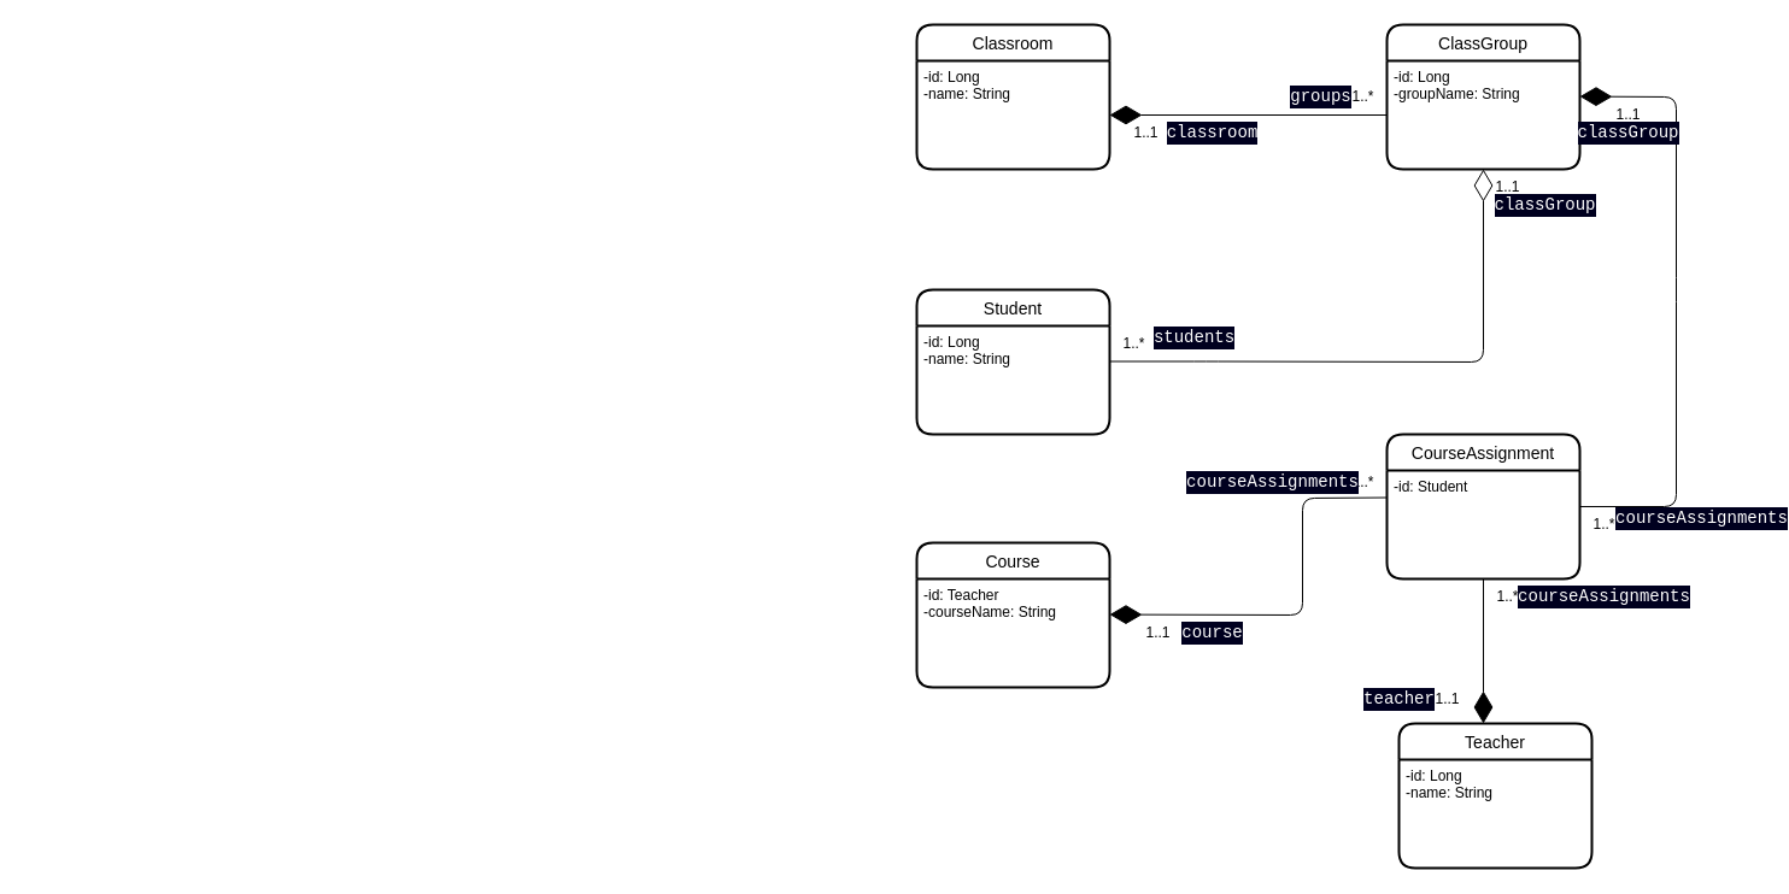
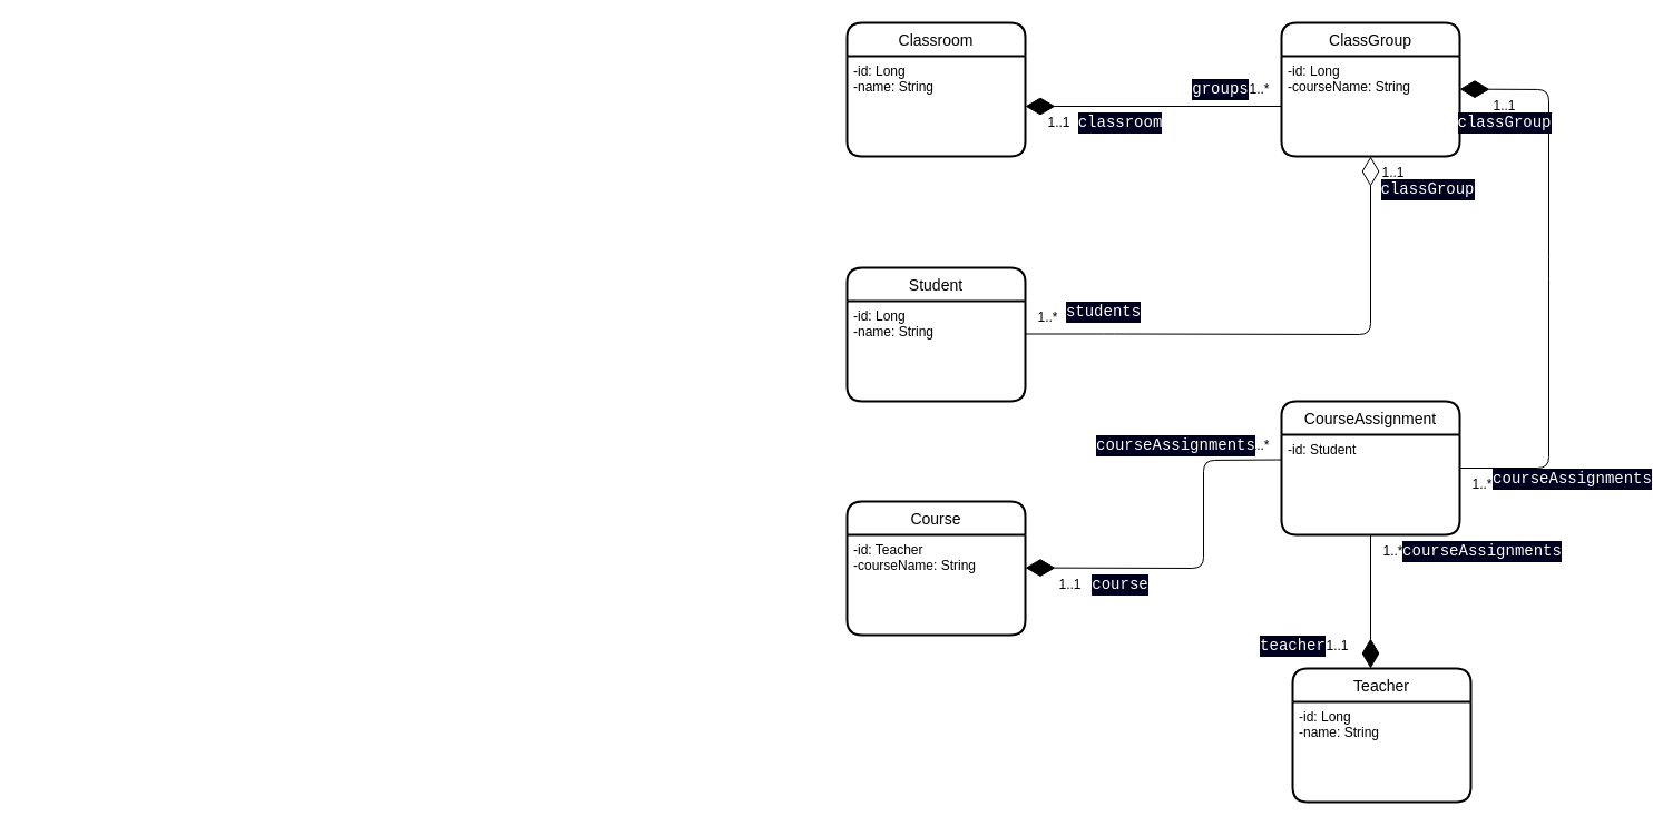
- <mxCell id="5" value="-id: Long&#10;-groupName: String" style="align=left;strokeColor=none;fillColor=none;spacingLeft=4;fontSize=12;verticalAlign=top;resizable=0;rotatable=0;part=1;" vertex="1" parent="4"><mxGeometry y="30" width="160" height="90" as="geometry" /></mxCell>
+ <mxCell id="5" value="-id: Long&#10;-courseName: String" style="align=left;strokeColor=none;fillColor=none;spacingLeft=4;fontSize=12;verticalAlign=top;resizable=0;rotatable=0;part=1;" vertex="1" parent="4"><mxGeometry y="30" width="160" height="90" as="geometry" /></mxCell>
